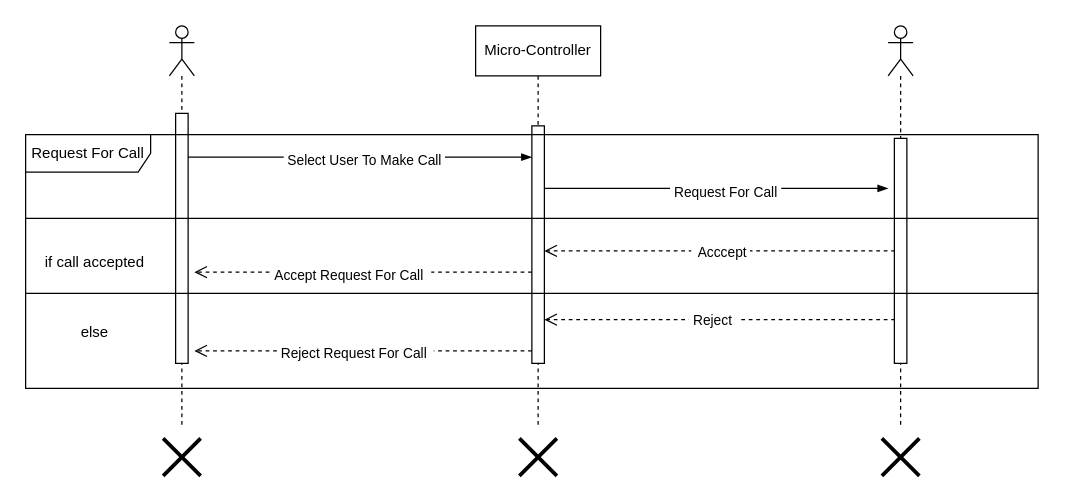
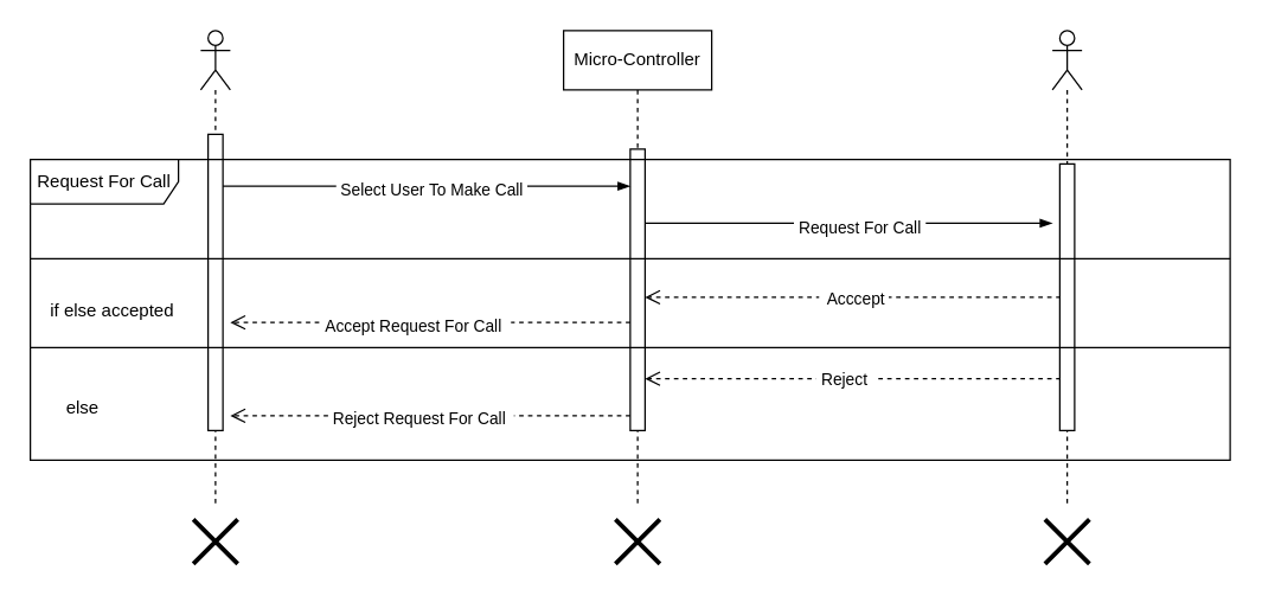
- <mxCell id="27" value="if call accepted" style="text;html=1;align=center;verticalAlign=middle;resizable=0;points=[];autosize=1;strokeColor=none;fillColor=none;" vertex="1" parent="1"><mxGeometry x="25" y="193.5" width="100" height="30" as="geometry" /></mxCell>
+ <mxCell id="27" value="if else accepted" style="text;html=1;align=center;verticalAlign=middle;resizable=0;points=[];autosize=1;strokeColor=none;fillColor=none;" vertex="1" parent="1"><mxGeometry x="25" y="193.5" width="100" height="30" as="geometry" /></mxCell>
- <mxCell id="28" value="else" style="text;html=1;align=center;verticalAlign=middle;resizable=0;points=[];autosize=1;strokeColor=none;fillColor=none;" vertex="1" parent="1"><mxGeometry x="50" y="250" width="50" height="30" as="geometry" /></mxCell>
+ <mxCell id="28" value="else" style="text;html=1;align=center;verticalAlign=middle;resizable=0;points=[];autosize=1;strokeColor=none;fillColor=none;" vertex="1" parent="1"><mxGeometry x="30" y="260" width="50" height="30" as="geometry" /></mxCell>
